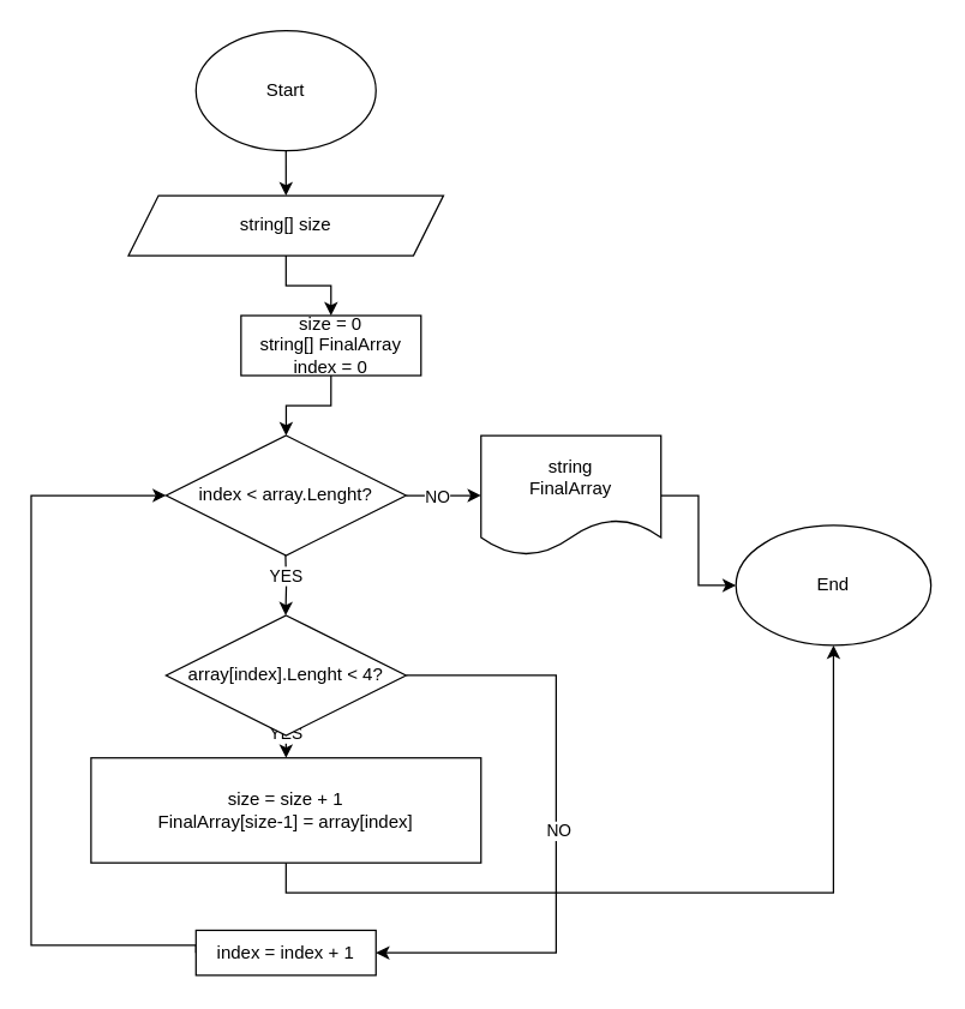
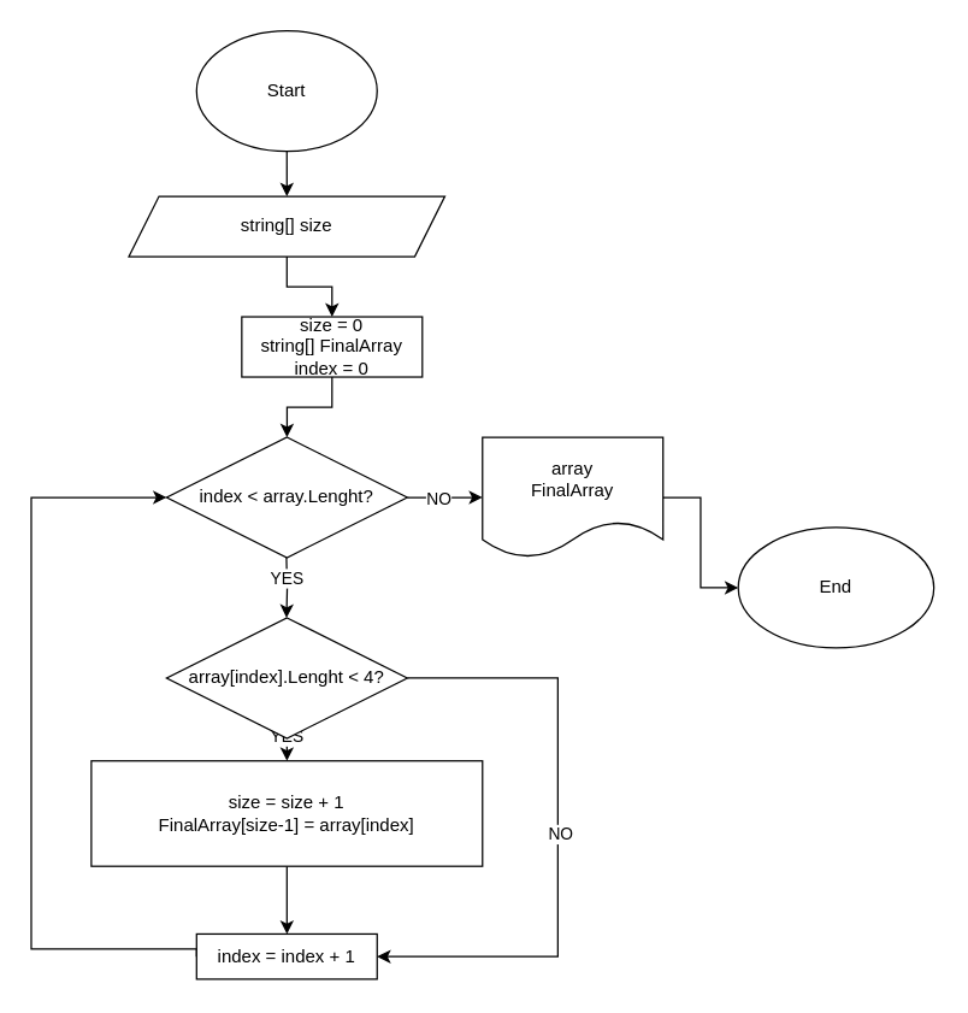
- <mxCell id="18" value="string&lt;div&gt;FinalArray&lt;/div&gt;" style="shape=document;whiteSpace=wrap;html=1;boundedLbl=1;" vertex="1" parent="1"><mxGeometry x="320.02" y="290" width="120" height="80" as="geometry" /></mxCell>
+ <mxCell id="18" value="array&lt;div&gt;FinalArray&lt;/div&gt;" style="shape=document;whiteSpace=wrap;html=1;boundedLbl=1;" vertex="1" parent="1"><mxGeometry x="320.02" y="290" width="120" height="80" as="geometry" /></mxCell>
- <mxCell id="13" value="" style="edgeStyle=orthogonalEdgeStyle;rounded=0;orthogonalLoop=1;jettySize=auto;html=1;exitX=0.5;exitY=1;exitDx=0;exitDy=0;" edge="1" parent="1" source="14" target="19"><mxGeometry relative="1" as="geometry"><mxPoint x="190.02" y="600.03" as="sourcePoint" /></mxGeometry></mxCell>
+ <mxCell id="13" value="" style="edgeStyle=orthogonalEdgeStyle;rounded=0;orthogonalLoop=1;jettySize=auto;html=1;exitX=0.5;exitY=1;exitDx=0;exitDy=0;" edge="1" parent="1" source="14" target="16"><mxGeometry relative="1" as="geometry"><mxPoint x="190.02" y="600.03" as="sourcePoint" /></mxGeometry></mxCell>
